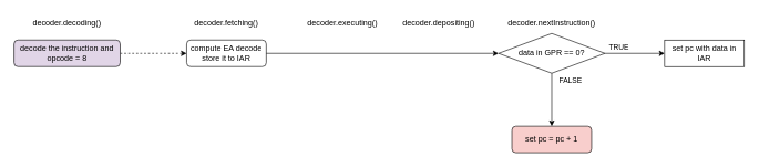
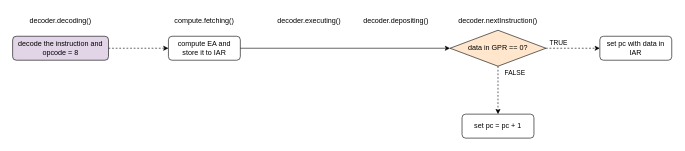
- <mxCell id="8" value="decoder.fetching()" style="text;html=1;strokeColor=none;fillColor=none;align=center;verticalAlign=middle;whiteSpace=wrap;rounded=0;" vertex="1" parent="1"><mxGeometry x="280" y="20" width="120" height="30" as="geometry" /></mxCell>
+ <mxCell id="8" value="compute.fetching()" style="text;html=1;strokeColor=none;fillColor=none;align=center;verticalAlign=middle;whiteSpace=wrap;rounded=0;" vertex="1" parent="1"><mxGeometry x="280" y="20" width="120" height="30" as="geometry" /></mxCell>
- <mxCell id="4" value="compute EA decode store it to IAR" style="rounded=1;whiteSpace=wrap;html=1;fontSize=12;glass=0;strokeWidth=1;shadow=0;" vertex="1" parent="1"><mxGeometry x="280" y="60" width="120" height="40" as="geometry" /></mxCell>
+ <mxCell id="4" value="compute EA and store it to IAR" style="rounded=1;whiteSpace=wrap;html=1;fontSize=12;glass=0;strokeWidth=1;shadow=0;" vertex="1" parent="1"><mxGeometry x="280" y="60" width="120" height="40" as="geometry" /></mxCell>
- <mxCell id="16" value="data in GPR == 0?" style="rhombus;whiteSpace=wrap;html=1;" vertex="1" parent="1"><mxGeometry x="750" y="50" width="160" height="60" as="geometry" /></mxCell>
+ <mxCell id="16" value="data in GPR == 0?" style="rhombus;whiteSpace=wrap;html=1;fillColor=#ffe6cc;" vertex="1" parent="1"><mxGeometry x="750" y="50" width="160" height="60" as="geometry" /></mxCell>
- <mxCell id="12" value="" style="edgeStyle=orthogonalEdgeStyle;rounded=0;orthogonalLoop=1;jettySize=auto;html=1;" edge="1" parent="1" source="16" target="17"><mxGeometry relative="1" as="geometry" /></mxCell>
+ <mxCell id="12" value="" style="edgeStyle=orthogonalEdgeStyle;rounded=0;orthogonalLoop=1;jettySize=auto;html=1;dashed=1;" edge="1" parent="1" source="16" target="17"><mxGeometry relative="1" as="geometry" /></mxCell>
- <mxCell id="17" value="set pc with data in IAR" style="whiteSpace=wrap;html=1;fontSize=12;glass=0;strokeWidth=1;shadow=0;rounded=0;" vertex="1" parent="1"><mxGeometry x="1000" y="60" width="120" height="40" as="geometry" /></mxCell>
+ <mxCell id="17" value="set pc with data in IAR" style="rounded=1;whiteSpace=wrap;html=1;fontSize=12;glass=0;strokeWidth=1;shadow=0;" vertex="1" parent="1"><mxGeometry x="1000" y="60" width="120" height="40" as="geometry" /></mxCell>
- <mxCell id="14" value="" style="edgeStyle=orthogonalEdgeStyle;rounded=0;orthogonalLoop=1;jettySize=auto;html=1;" edge="1" parent="1" source="16" target="6"><mxGeometry relative="1" as="geometry" /></mxCell>
+ <mxCell id="14" value="" style="edgeStyle=orthogonalEdgeStyle;rounded=0;orthogonalLoop=1;jettySize=auto;html=1;dashed=1;" edge="1" parent="1" source="16" target="6"><mxGeometry relative="1" as="geometry" /></mxCell>
- <mxCell id="6" value="set pc = pc + 1" style="rounded=1;whiteSpace=wrap;html=1;fontSize=12;glass=0;strokeWidth=1;shadow=0;fillColor=#f8cecc;" vertex="1" parent="1"><mxGeometry x="770" y="190" width="120" height="40" as="geometry" /></mxCell>
+ <mxCell id="6" value="set pc = pc + 1" style="rounded=1;whiteSpace=wrap;html=1;fontSize=12;glass=0;strokeWidth=1;shadow=0;" vertex="1" parent="1"><mxGeometry x="770" y="190" width="120" height="40" as="geometry" /></mxCell>
